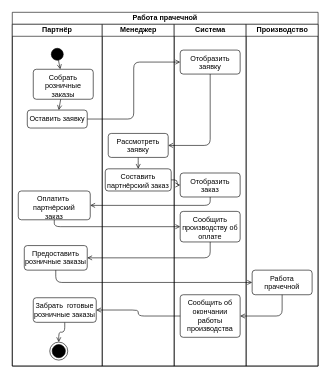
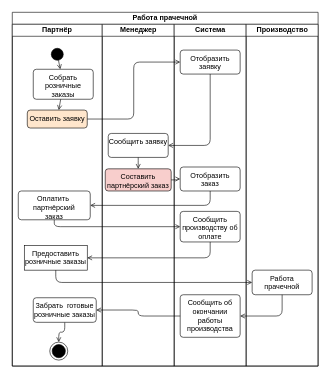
- <mxCell id="5" value="Оставить заявку" style="html=1;align=center;verticalAlign=top;rounded=1;absoluteArcSize=1;arcSize=10;dashed=0;whiteSpace=wrap;" vertex="1" parent="3"><mxGeometry x="25" y="143" width="100" height="30" as="geometry" /></mxCell>
+ <mxCell id="5" value="Оставить заявку" style="html=1;align=center;verticalAlign=top;rounded=1;absoluteArcSize=1;arcSize=10;dashed=0;whiteSpace=wrap;fillColor=#ffe6cc;" vertex="1" parent="3"><mxGeometry x="25" y="143" width="100" height="30" as="geometry" /></mxCell>
- <mxCell id="15" value="Рассмотреть заявку" style="html=1;align=center;verticalAlign=top;rounded=1;absoluteArcSize=1;arcSize=10;dashed=0;whiteSpace=wrap;" vertex="1" parent="14"><mxGeometry x="10" y="182" width="100" height="40" as="geometry" /></mxCell>
+ <mxCell id="15" value="Сообщить заявку" style="html=1;align=center;verticalAlign=top;rounded=1;absoluteArcSize=1;arcSize=10;dashed=0;whiteSpace=wrap;" vertex="1" parent="14"><mxGeometry x="10" y="182" width="100" height="40" as="geometry" /></mxCell>
- <mxCell id="16" value="Составить партнёрский заказ" style="html=1;align=center;verticalAlign=top;rounded=1;absoluteArcSize=1;arcSize=10;dashed=0;whiteSpace=wrap;" vertex="1" parent="14"><mxGeometry x="5" y="241" width="110" height="37" as="geometry" /></mxCell>
+ <mxCell id="16" value="Составить партнёрский заказ" style="html=1;align=center;verticalAlign=top;rounded=1;absoluteArcSize=1;arcSize=10;dashed=0;whiteSpace=wrap;fillColor=#f8cecc;" vertex="1" parent="14"><mxGeometry x="5" y="241" width="110" height="37" as="geometry" /></mxCell>
- <mxCell id="21" value="Отобразить заказ" style="html=1;align=center;verticalAlign=top;rounded=1;absoluteArcSize=1;arcSize=10;dashed=0;whiteSpace=wrap;" vertex="1" parent="18"><mxGeometry x="10" y="248" width="100" height="40" as="geometry" /></mxCell>
+ <mxCell id="21" value="Отобразить заказ" style="html=1;align=center;verticalAlign=top;rounded=1;absoluteArcSize=1;arcSize=10;dashed=0;whiteSpace=wrap;" vertex="1" parent="18"><mxGeometry x="10" y="238" width="100" height="40" as="geometry" /></mxCell>
- <mxCell id="8" value="Предоставить розничные заказы" style="html=1;align=center;verticalAlign=top;rounded=1;absoluteArcSize=1;arcSize=10;dashed=0;whiteSpace=wrap;" vertex="1" parent="3"><mxGeometry x="20" y="369" width="105" height="41" as="geometry" /></mxCell>
+ <mxCell id="8" value="Предоставить розничные заказы" style="html=1;align=center;verticalAlign=top;absoluteArcSize=1;arcSize=10;dashed=0;whiteSpace=wrap;rounded=0;" vertex="1" parent="3"><mxGeometry x="20" y="369" width="105" height="41" as="geometry" /></mxCell>
